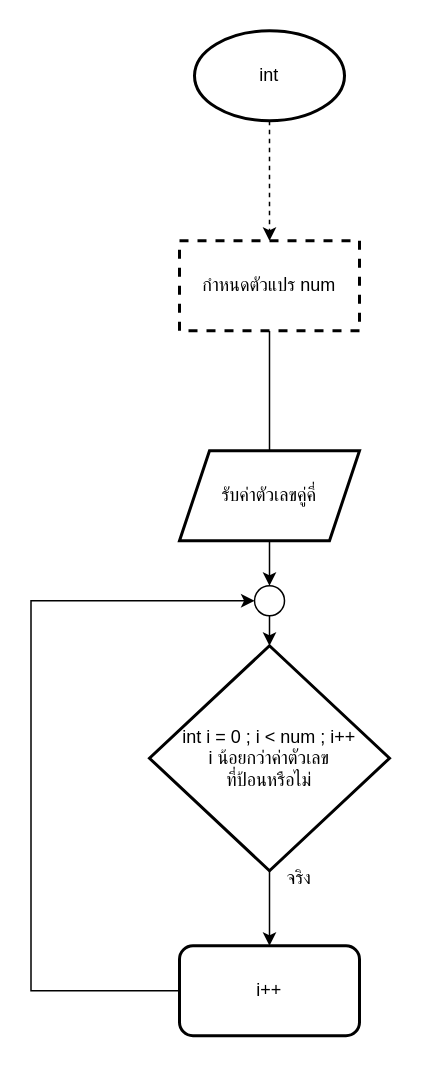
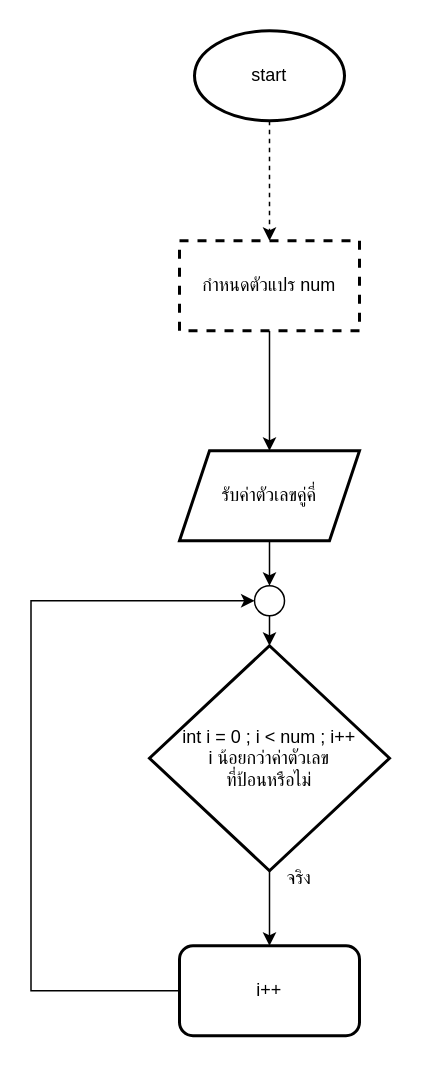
- <mxCell id="3" value="int" style="strokeWidth=2;html=1;shape=mxgraph.flowchart.start_1;whiteSpace=wrap;" vertex="1" parent="1"><mxGeometry x="129" y="20" width="100" height="60" as="geometry" /></mxCell>
+ <mxCell id="3" value="start" style="strokeWidth=2;html=1;shape=mxgraph.flowchart.start_1;whiteSpace=wrap;" vertex="1" parent="1"><mxGeometry x="129" y="20" width="100" height="60" as="geometry" /></mxCell>
- <mxCell id="4" value="" style="edgeStyle=orthogonalEdgeStyle;rounded=0;orthogonalLoop=1;jettySize=auto;html=1;endArrow=none;" edge="1" parent="1" source="5" target="7"><mxGeometry relative="1" as="geometry" /></mxCell>
+ <mxCell id="4" value="" style="edgeStyle=orthogonalEdgeStyle;rounded=0;orthogonalLoop=1;jettySize=auto;html=1;" edge="1" parent="1" source="5" target="7"><mxGeometry relative="1" as="geometry" /></mxCell>
